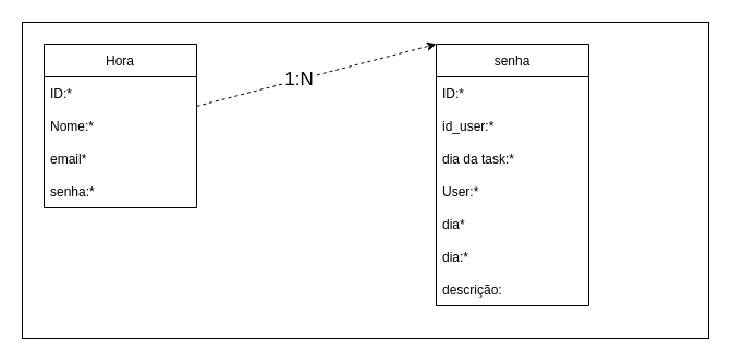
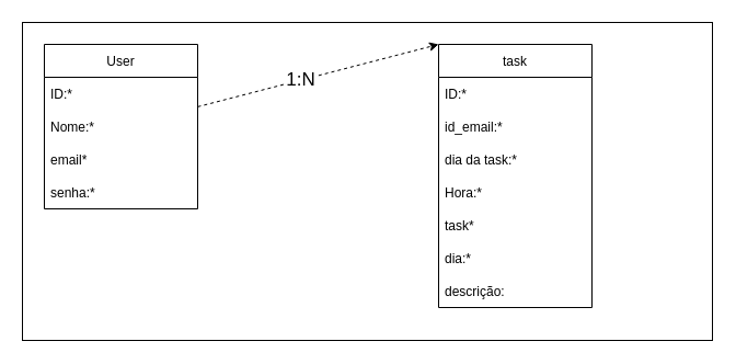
- <mxCell id="5" value="Hora" style="swimlane;fontStyle=0;childLayout=stackLayout;horizontal=1;startSize=30;horizontalStack=0;resizeParent=1;resizeParentMax=0;resizeLast=0;collapsible=1;marginBottom=0;" parent="1" vertex="1"><mxGeometry x="40" y="40" width="140" height="150" as="geometry"><mxRectangle x="20" y="20" width="60" height="30" as="alternateBounds" /></mxGeometry></mxCell>
+ <mxCell id="5" value="User" style="swimlane;fontStyle=0;childLayout=stackLayout;horizontal=1;startSize=30;horizontalStack=0;resizeParent=1;resizeParentMax=0;resizeLast=0;collapsible=1;marginBottom=0;" parent="1" vertex="1"><mxGeometry x="40" y="40" width="140" height="150" as="geometry"><mxRectangle x="20" y="20" width="60" height="30" as="alternateBounds" /></mxGeometry></mxCell>
- <mxCell id="10" value="senha" style="swimlane;fontStyle=0;childLayout=stackLayout;horizontal=1;startSize=30;horizontalStack=0;resizeParent=1;resizeParentMax=0;resizeLast=0;collapsible=1;marginBottom=0;" parent="1" vertex="1"><mxGeometry x="400" y="40" width="140" height="240" as="geometry"><mxRectangle x="60" y="60" width="60" height="30" as="alternateBounds" /></mxGeometry></mxCell>
+ <mxCell id="10" value="task" style="swimlane;fontStyle=0;childLayout=stackLayout;horizontal=1;startSize=30;horizontalStack=0;resizeParent=1;resizeParentMax=0;resizeLast=0;collapsible=1;marginBottom=0;" parent="1" vertex="1"><mxGeometry x="400" y="40" width="140" height="240" as="geometry"><mxRectangle x="60" y="60" width="60" height="30" as="alternateBounds" /></mxGeometry></mxCell>
- <mxCell id="12" value="id_user:*" style="text;strokeColor=none;fillColor=none;align=left;verticalAlign=middle;spacingLeft=4;spacingRight=4;overflow=hidden;points=[[0,0.5],[1,0.5]];portConstraint=eastwest;rotatable=0;" parent="10" vertex="1"><mxGeometry y="60" width="140" height="30" as="geometry" /></mxCell>
+ <mxCell id="12" value="id_email:*" style="text;strokeColor=none;fillColor=none;align=left;verticalAlign=middle;spacingLeft=4;spacingRight=4;overflow=hidden;points=[[0,0.5],[1,0.5]];portConstraint=eastwest;rotatable=0;" parent="10" vertex="1"><mxGeometry y="60" width="140" height="30" as="geometry" /></mxCell>
- <mxCell id="14" value="User:*" style="text;strokeColor=none;fillColor=none;align=left;verticalAlign=middle;spacingLeft=4;spacingRight=4;overflow=hidden;points=[[0,0.5],[1,0.5]];portConstraint=eastwest;rotatable=0;" parent="10" vertex="1"><mxGeometry y="120" width="140" height="30" as="geometry" /></mxCell>
+ <mxCell id="14" value="Hora:*" style="text;strokeColor=none;fillColor=none;align=left;verticalAlign=middle;spacingLeft=4;spacingRight=4;overflow=hidden;points=[[0,0.5],[1,0.5]];portConstraint=eastwest;rotatable=0;" parent="10" vertex="1"><mxGeometry y="120" width="140" height="30" as="geometry" /></mxCell>
- <mxCell id="15" value="dia*" style="text;strokeColor=none;fillColor=none;align=left;verticalAlign=middle;spacingLeft=4;spacingRight=4;overflow=hidden;points=[[0,0.5],[1,0.5]];portConstraint=eastwest;rotatable=0;" parent="10" vertex="1"><mxGeometry y="150" width="140" height="30" as="geometry" /></mxCell>
+ <mxCell id="15" value="task*" style="text;strokeColor=none;fillColor=none;align=left;verticalAlign=middle;spacingLeft=4;spacingRight=4;overflow=hidden;points=[[0,0.5],[1,0.5]];portConstraint=eastwest;rotatable=0;" parent="10" vertex="1"><mxGeometry y="150" width="140" height="30" as="geometry" /></mxCell>
